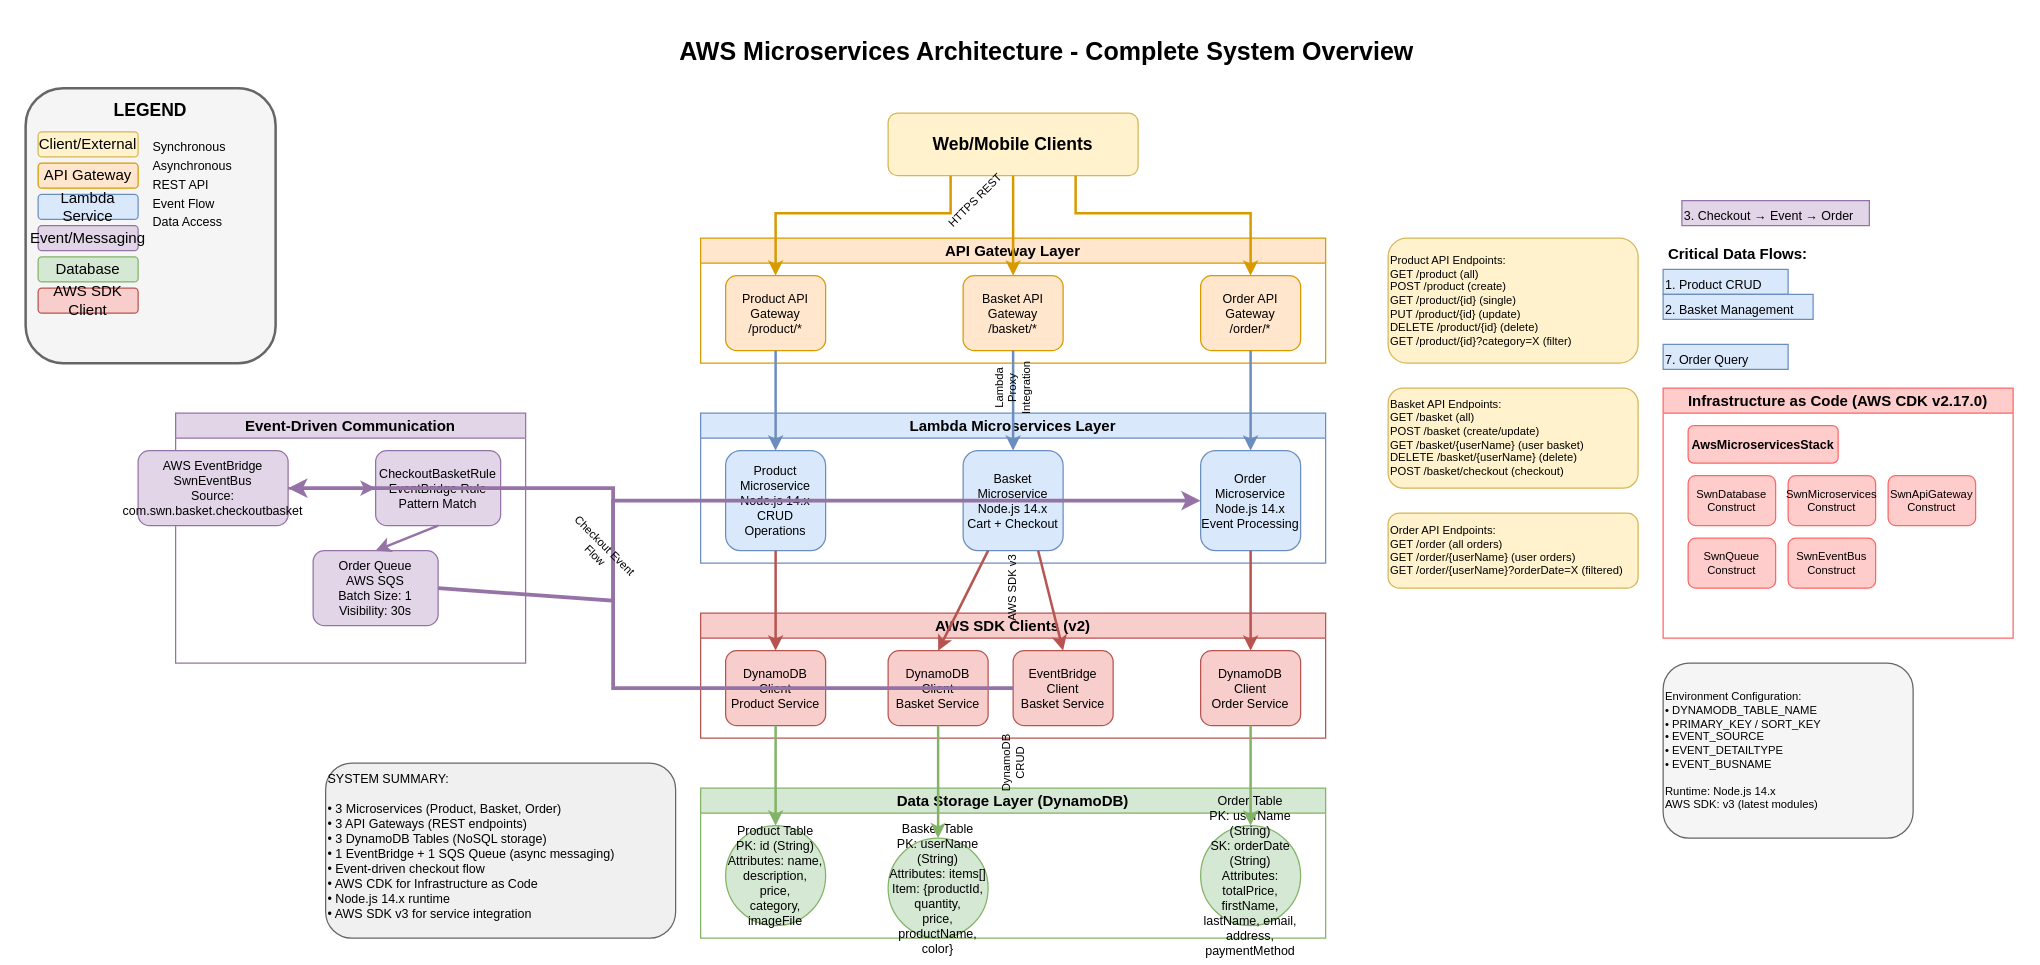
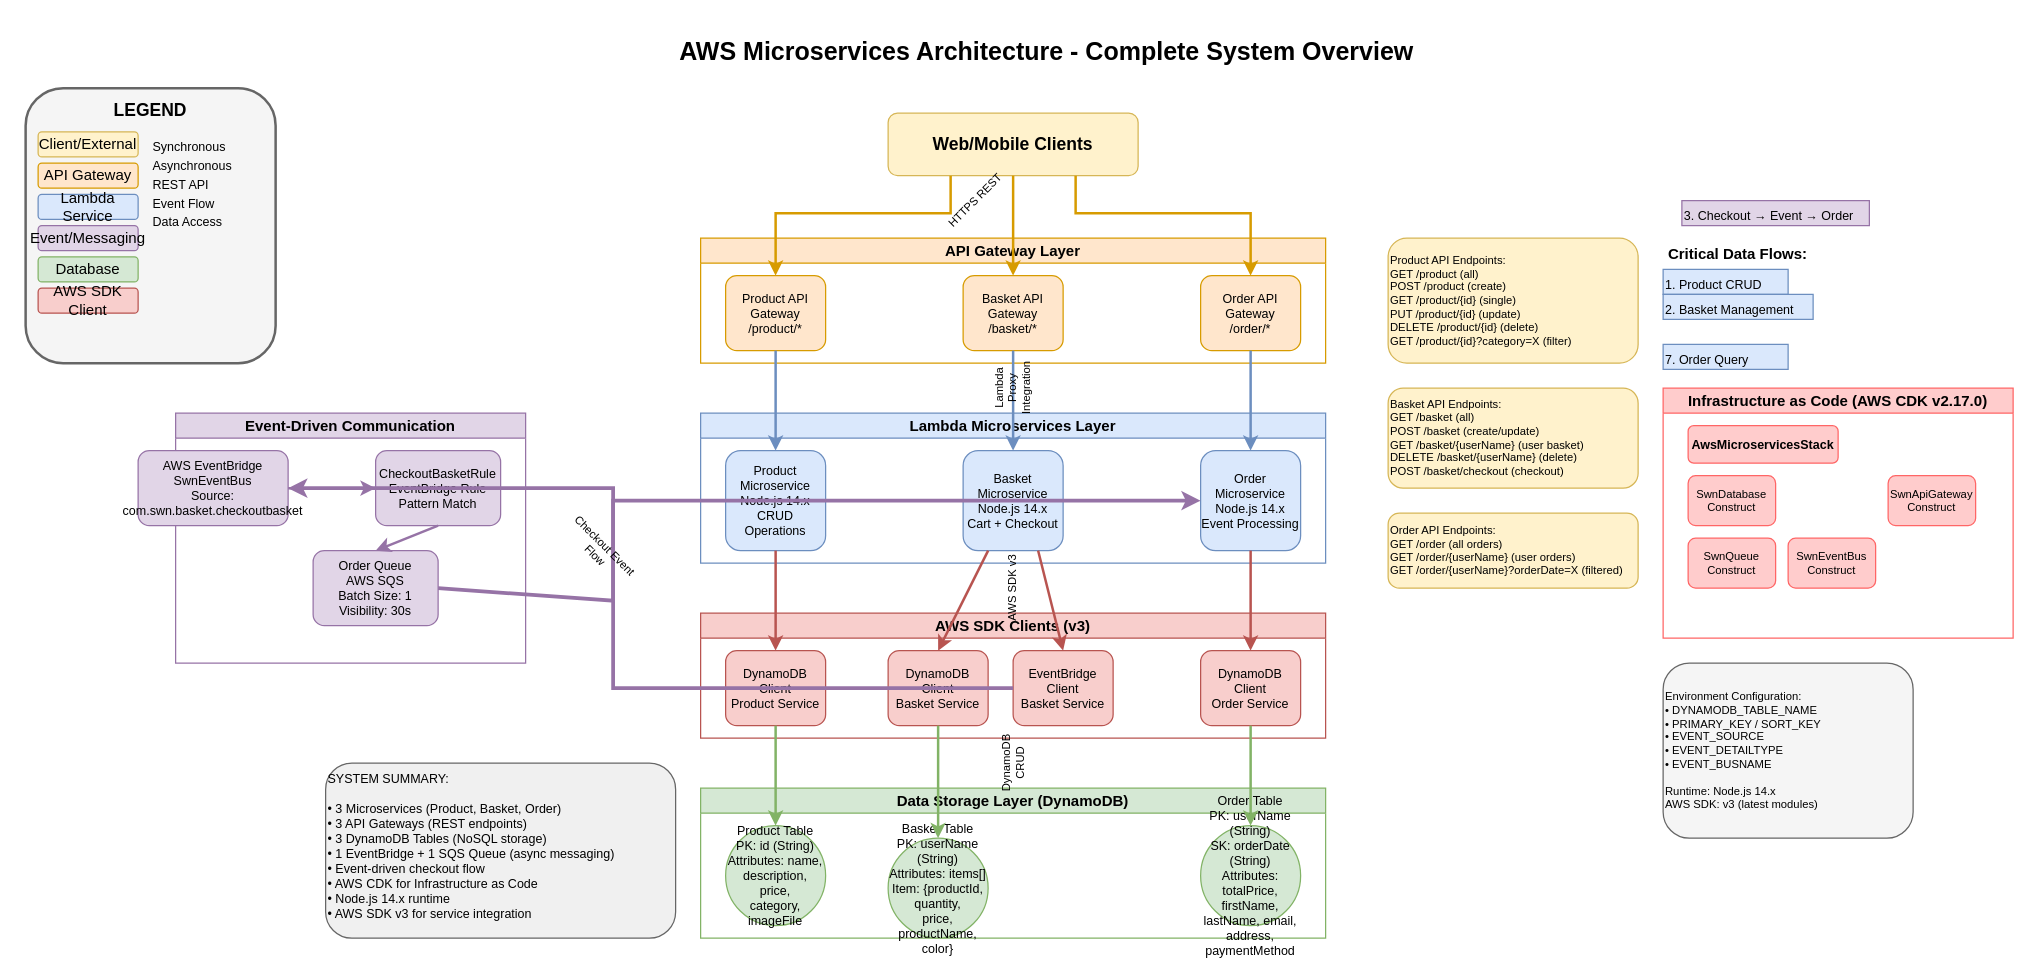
- <mxCell id="49" value="SwnMicroservices&#10;Construct" style="rounded=1;whiteSpace=wrap;html=1;fillColor=#ffcccc;strokeColor=#ff6666;fontSize=9" parent="46" vertex="1"><mxGeometry x="100" y="70" width="70" height="40" as="geometry" /></mxCell>
- <mxCell id="29" value="AWS SDK Clients (v2)" style="swimlane;startSize=20;fontSize=12;fontStyle=1;fillColor=#f8cecc;strokeColor=#b85450;" parent="1" vertex="1"><mxGeometry x="560" y="490" width="500" height="100" as="geometry" /></mxCell>
+ <mxCell id="29" value="AWS SDK Clients (v3)" style="swimlane;startSize=20;fontSize=12;fontStyle=1;fillColor=#f8cecc;strokeColor=#b85450;" parent="1" vertex="1"><mxGeometry x="560" y="490" width="500" height="100" as="geometry" /></mxCell>
